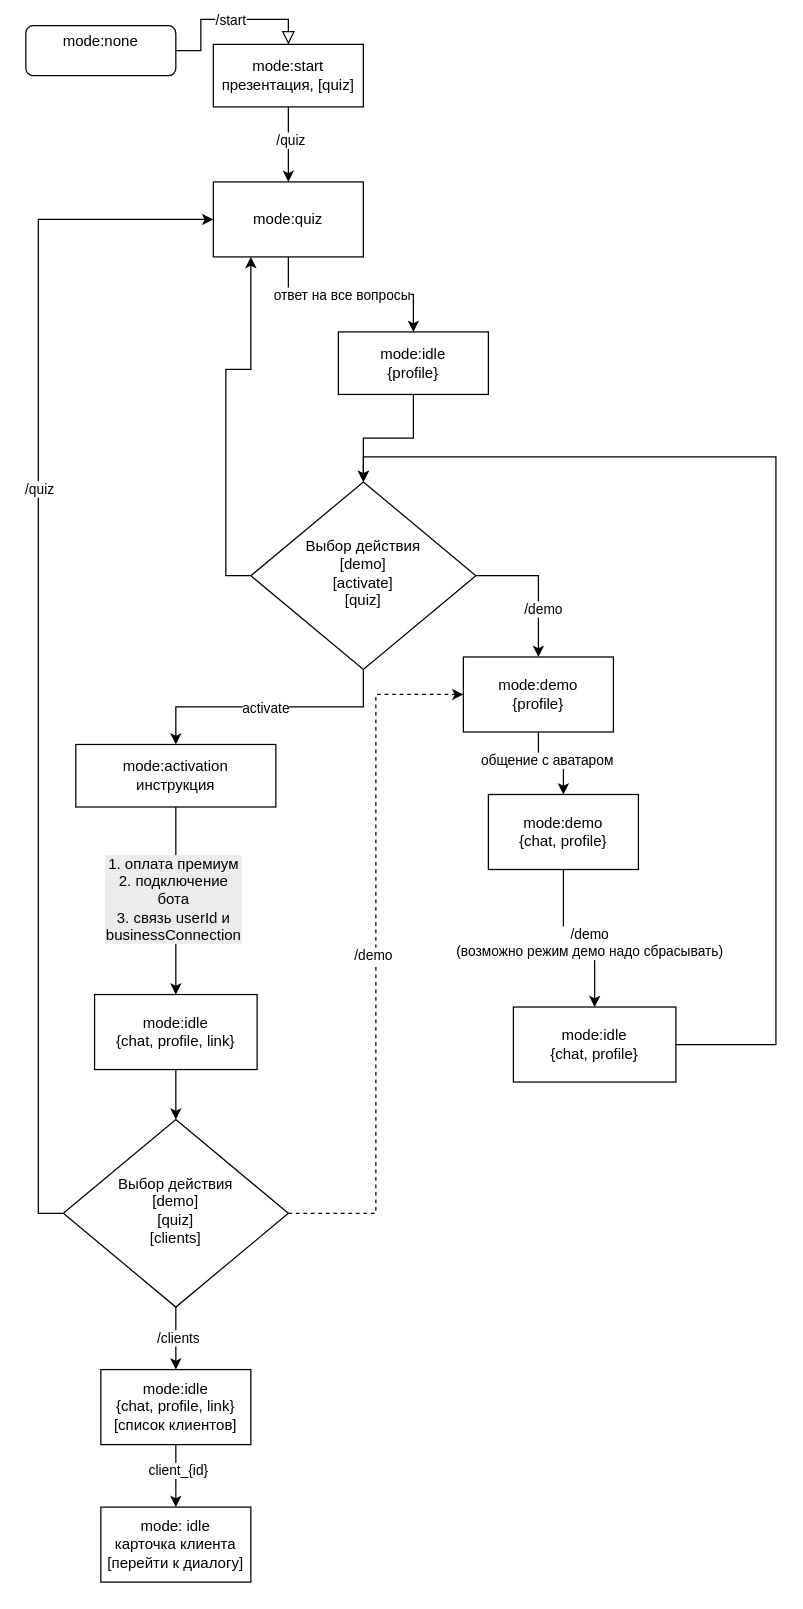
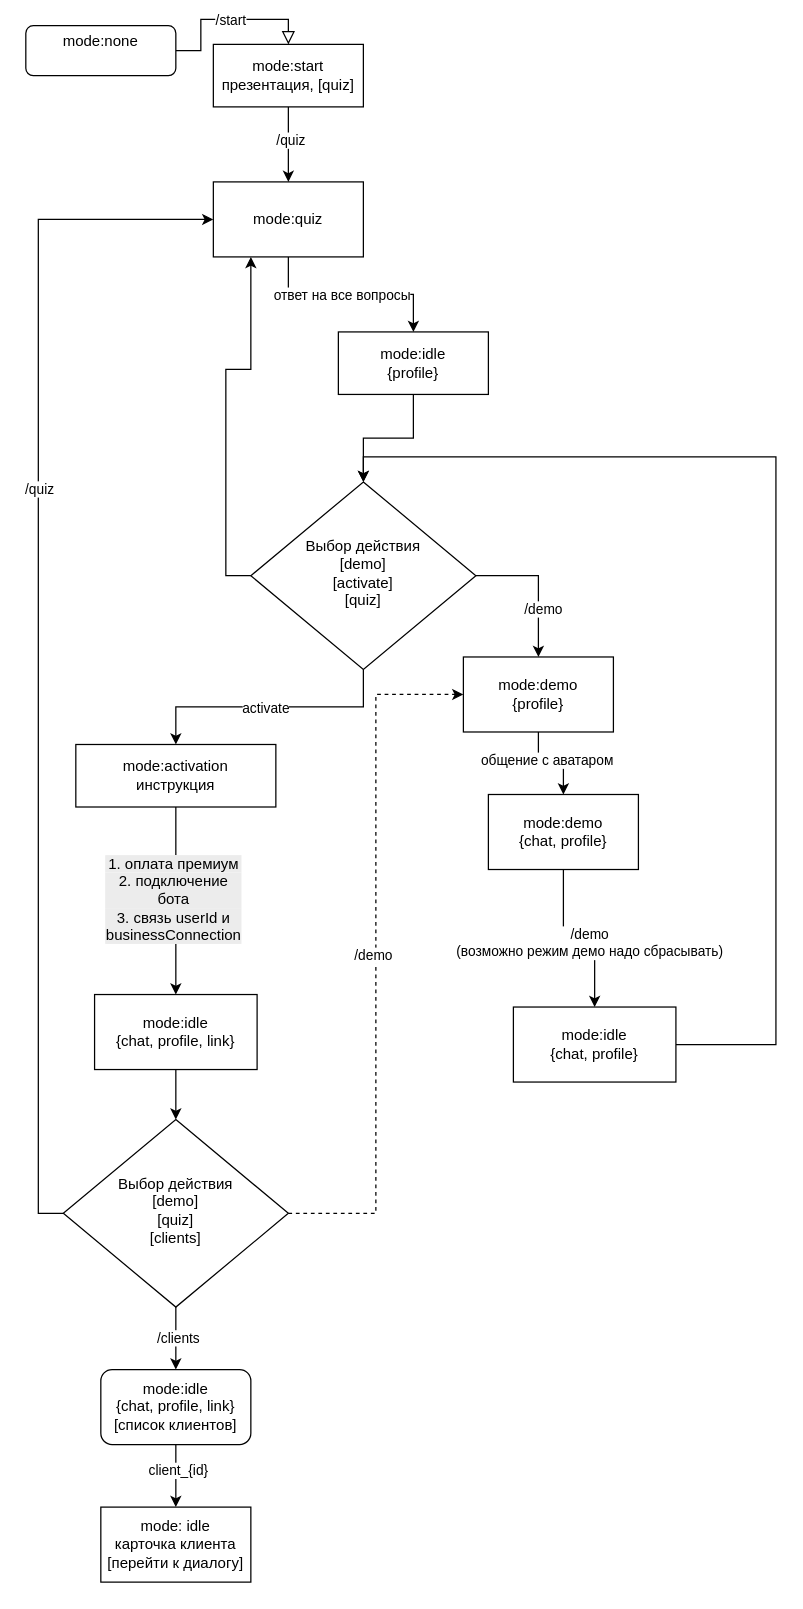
- <mxCell id="41" value="mode:idle&lt;div&gt;{chat, profile, link}&lt;/div&gt;&lt;div&gt;[список клиентов]&lt;/div&gt;" style="rounded=0;whiteSpace=wrap;html=1;" vertex="1" parent="1"><mxGeometry x="80" y="1095" width="120" height="60" as="geometry" /></mxCell>
+ <mxCell id="41" value="mode:idle&lt;div&gt;{chat, profile, link}&lt;/div&gt;&lt;div&gt;[список клиентов]&lt;/div&gt;" style="whiteSpace=wrap;html=1;rounded=1;" vertex="1" parent="1"><mxGeometry x="80" y="1095" width="120" height="60" as="geometry" /></mxCell>
